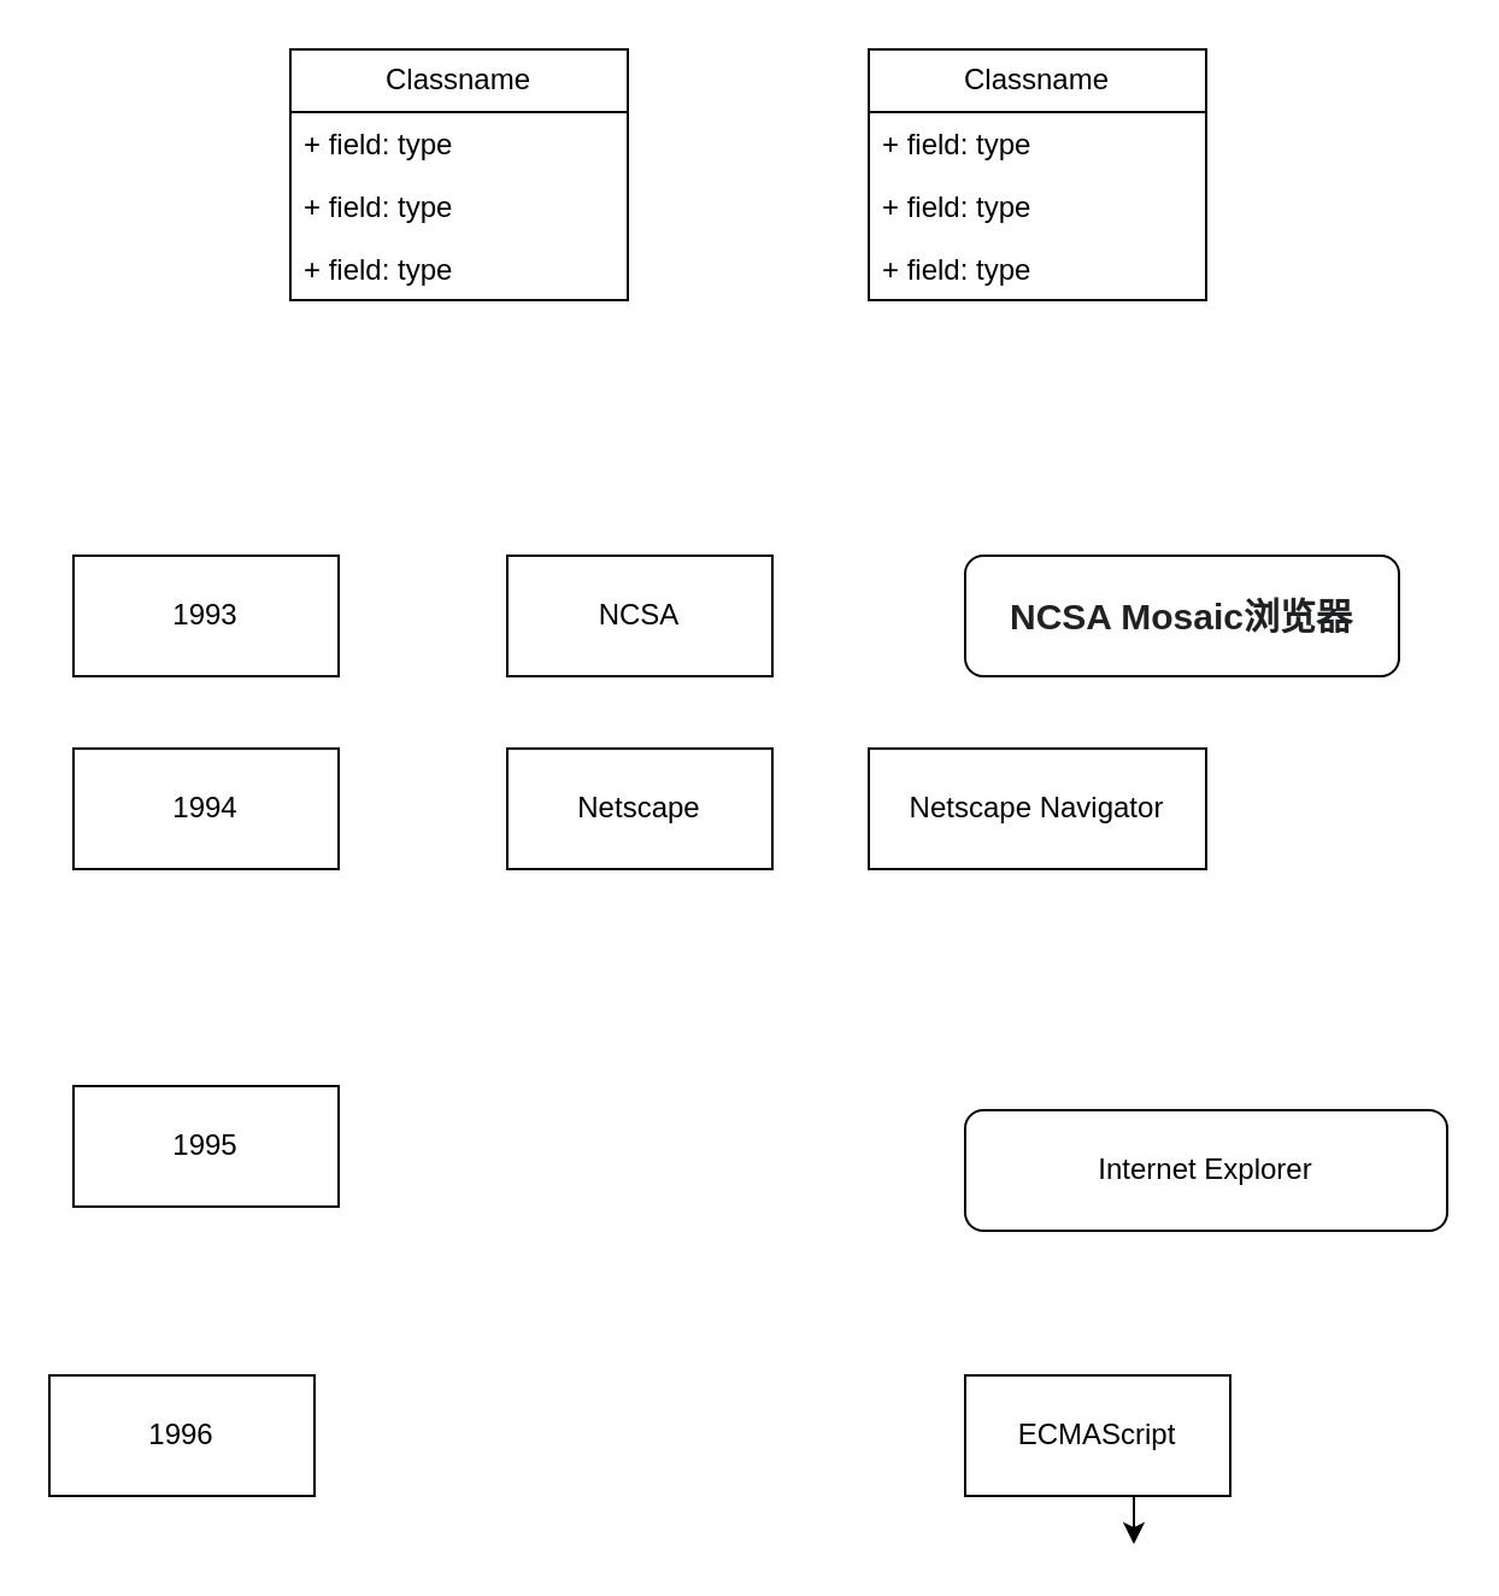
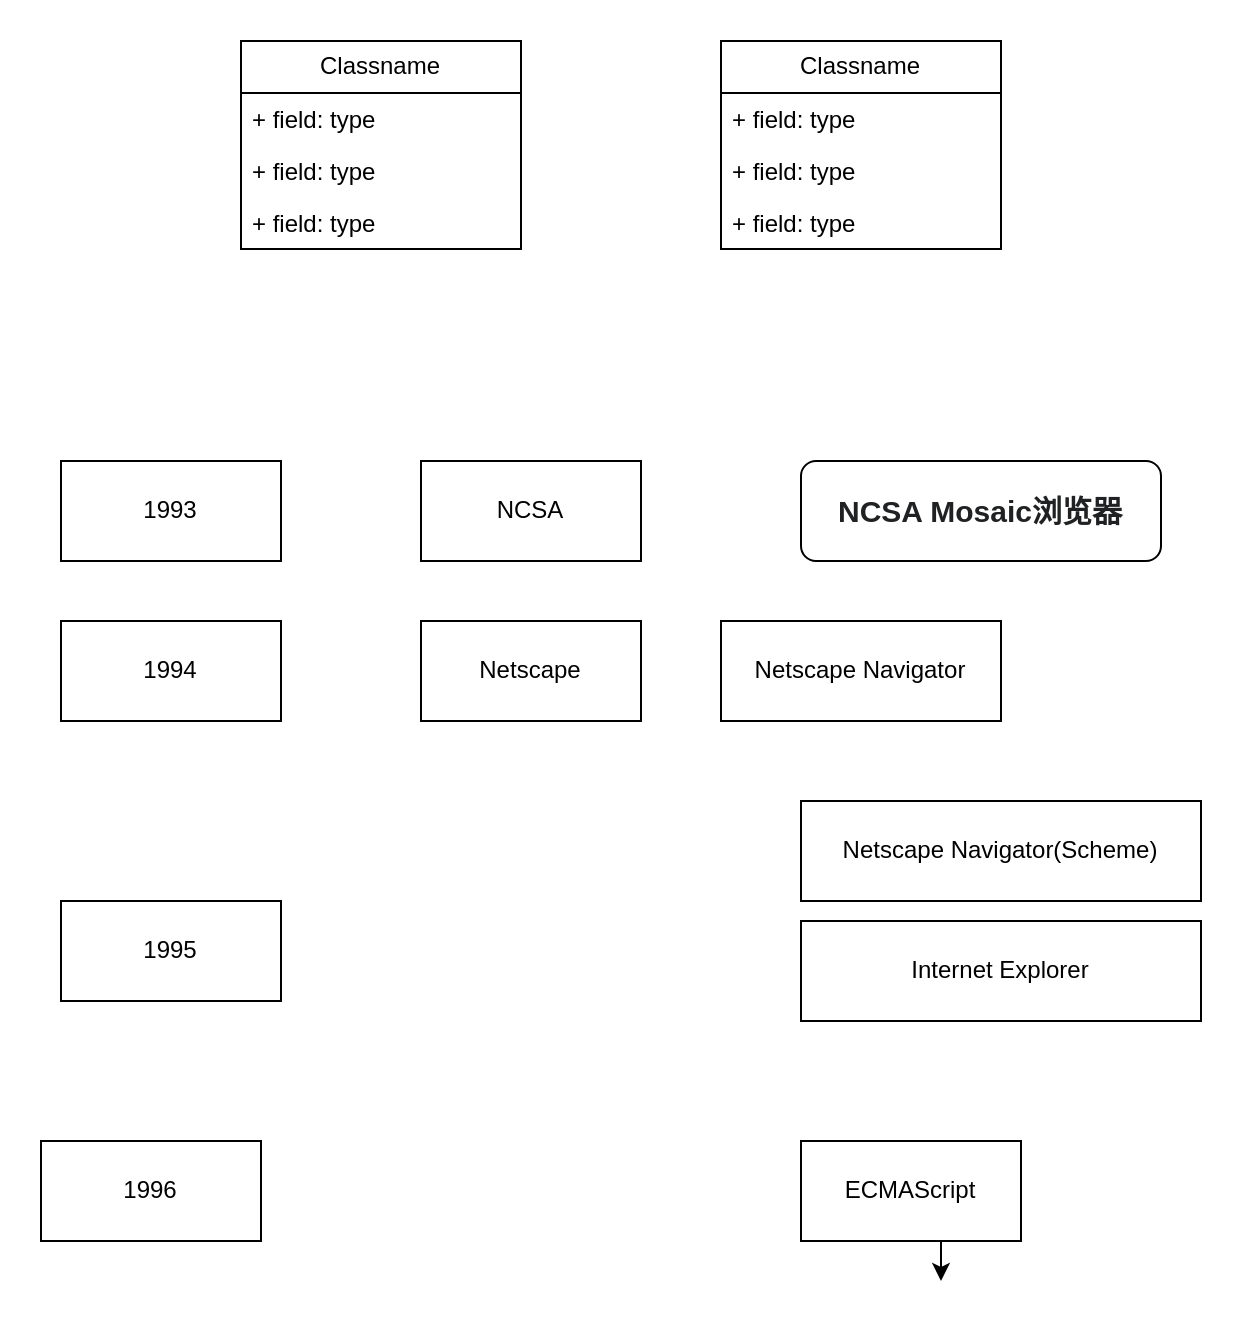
+ <mxCell id="18" value="Netscape Navigator(Scheme)" style="html=1;whiteSpace=wrap;" vertex="1" parent="1"><mxGeometry x="400" y="400" width="200" height="50" as="geometry" /></mxCell>
- <mxCell id="19" value="Internet Explorer" style="html=1;whiteSpace=wrap;rounded=1;" vertex="1" parent="1"><mxGeometry x="400" y="460" width="200" height="50" as="geometry" /></mxCell>
+ <mxCell id="19" value="Internet Explorer" style="html=1;whiteSpace=wrap;" vertex="1" parent="1"><mxGeometry x="400" y="460" width="200" height="50" as="geometry" /></mxCell>
